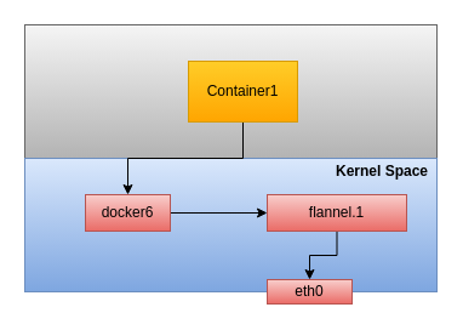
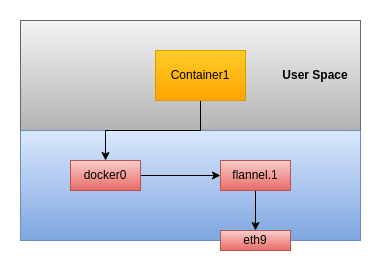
+ <mxCell id="11" value="&lt;b&gt;User Space&lt;/b&gt;" style="text;html=1;strokeColor=none;fillColor=none;align=center;verticalAlign=middle;whiteSpace=wrap;rounded=0;" vertex="1" parent="1"><mxGeometry x="280" y="65" width="70" height="20" as="geometry" /></mxCell>
- <mxCell id="12" value="&lt;b&gt;Kernel Space&lt;/b&gt;" style="text;html=1;strokeColor=none;fillColor=none;align=center;verticalAlign=middle;whiteSpace=wrap;rounded=0;" vertex="1" parent="1"><mxGeometry x="275" y="131" width="80" height="20" as="geometry" /></mxCell>
- <mxCell id="7" value="docker6" style="rounded=0;whiteSpace=wrap;html=1;gradientColor=#ea6b66;fillColor=#f8cecc;strokeColor=#b85450;" vertex="1" parent="1"><mxGeometry x="70" y="160" width="70" height="30" as="geometry" /></mxCell>
+ <mxCell id="7" value="docker0" style="rounded=0;whiteSpace=wrap;html=1;gradientColor=#ea6b66;fillColor=#f8cecc;strokeColor=#b85450;" vertex="1" parent="1"><mxGeometry x="70" y="160" width="70" height="30" as="geometry" /></mxCell>
- <mxCell id="9" value="flannel.1" style="rounded=0;whiteSpace=wrap;html=1;gradientColor=#ea6b66;fillColor=#f8cecc;strokeColor=#b85450;" vertex="1" parent="1"><mxGeometry x="220" y="160" width="115" height="30" as="geometry" /></mxCell>
+ <mxCell id="9" value="flannel.1" style="rounded=0;whiteSpace=wrap;html=1;gradientColor=#ea6b66;fillColor=#f8cecc;strokeColor=#b85450;" vertex="1" parent="1"><mxGeometry x="220" y="160" width="70" height="30" as="geometry" /></mxCell>
- <mxCell id="10" value="eth0" style="rounded=0;whiteSpace=wrap;html=1;gradientColor=#ea6b66;fillColor=#f8cecc;strokeColor=#b85450;" vertex="1" parent="1"><mxGeometry x="220" y="230" width="70" height="20" as="geometry" /></mxCell>
+ <mxCell id="10" value="eth9" style="rounded=0;whiteSpace=wrap;html=1;gradientColor=#ea6b66;fillColor=#f8cecc;strokeColor=#b85450;" vertex="1" parent="1"><mxGeometry x="220" y="230" width="70" height="20" as="geometry" /></mxCell>
